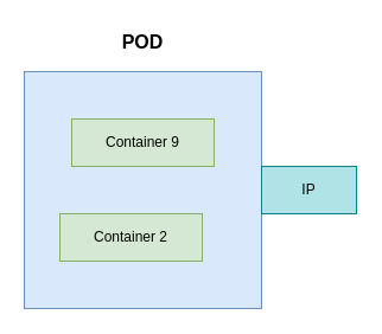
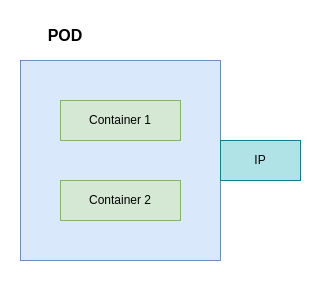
- <mxCell id="6" value="&lt;b&gt;&lt;font style=&quot;font-size: 16px;&quot;&gt;POD&lt;/font&gt;&lt;/b&gt;" style="text;html=1;strokeColor=none;fillColor=none;align=center;verticalAlign=middle;whiteSpace=wrap;rounded=0;" vertex="1" parent="1"><mxGeometry x="90" y="20" width="60" height="30" as="geometry" /></mxCell>
+ <mxCell id="6" value="&lt;b&gt;&lt;font style=&quot;font-size: 16px;&quot;&gt;POD&lt;/font&gt;&lt;/b&gt;" style="text;html=1;strokeColor=none;fillColor=none;align=center;verticalAlign=middle;whiteSpace=wrap;rounded=0;" vertex="1" parent="1"><mxGeometry x="35" y="20" width="60" height="30" as="geometry" /></mxCell>
- <mxCell id="3" value="Container 9" style="rounded=0;whiteSpace=wrap;html=1;fillColor=#d5e8d4;strokeColor=#82b366;" vertex="1" parent="1"><mxGeometry x="60" y="100" width="120" height="40" as="geometry" /></mxCell>
+ <mxCell id="3" value="Container 1" style="rounded=0;whiteSpace=wrap;html=1;fillColor=#d5e8d4;strokeColor=#82b366;" vertex="1" parent="1"><mxGeometry x="60" y="100" width="120" height="40" as="geometry" /></mxCell>
- <mxCell id="4" value="Container 2" style="rounded=0;whiteSpace=wrap;html=1;fillColor=#d5e8d4;strokeColor=#82b366;" vertex="1" parent="1"><mxGeometry x="50" y="180" width="120" height="40" as="geometry" /></mxCell>
+ <mxCell id="4" value="Container 2" style="rounded=0;whiteSpace=wrap;html=1;fillColor=#d5e8d4;strokeColor=#82b366;" vertex="1" parent="1"><mxGeometry x="60" y="180" width="120" height="40" as="geometry" /></mxCell>
